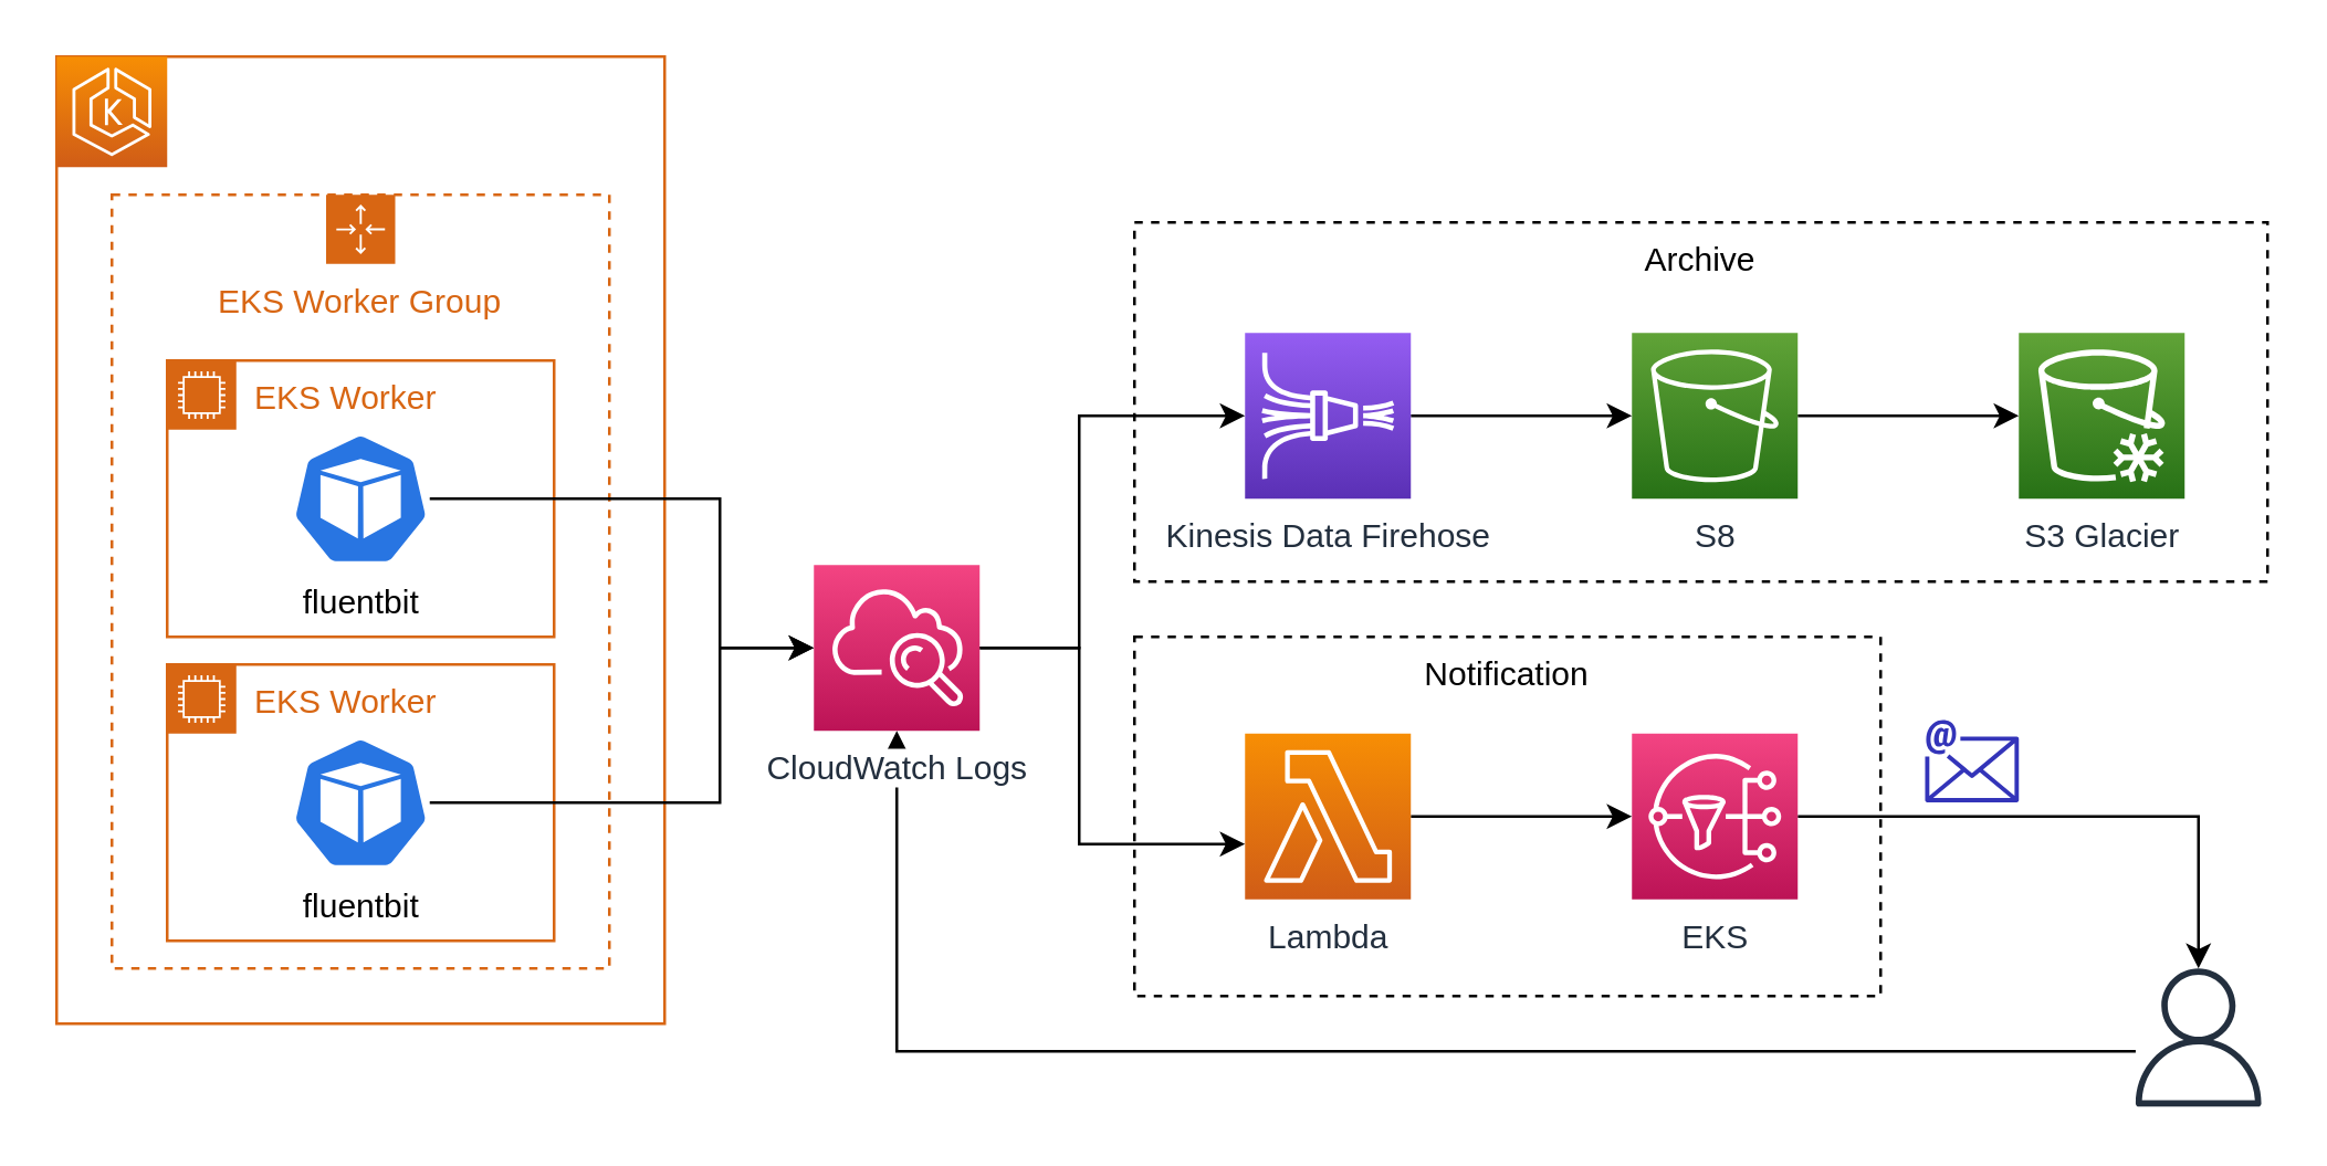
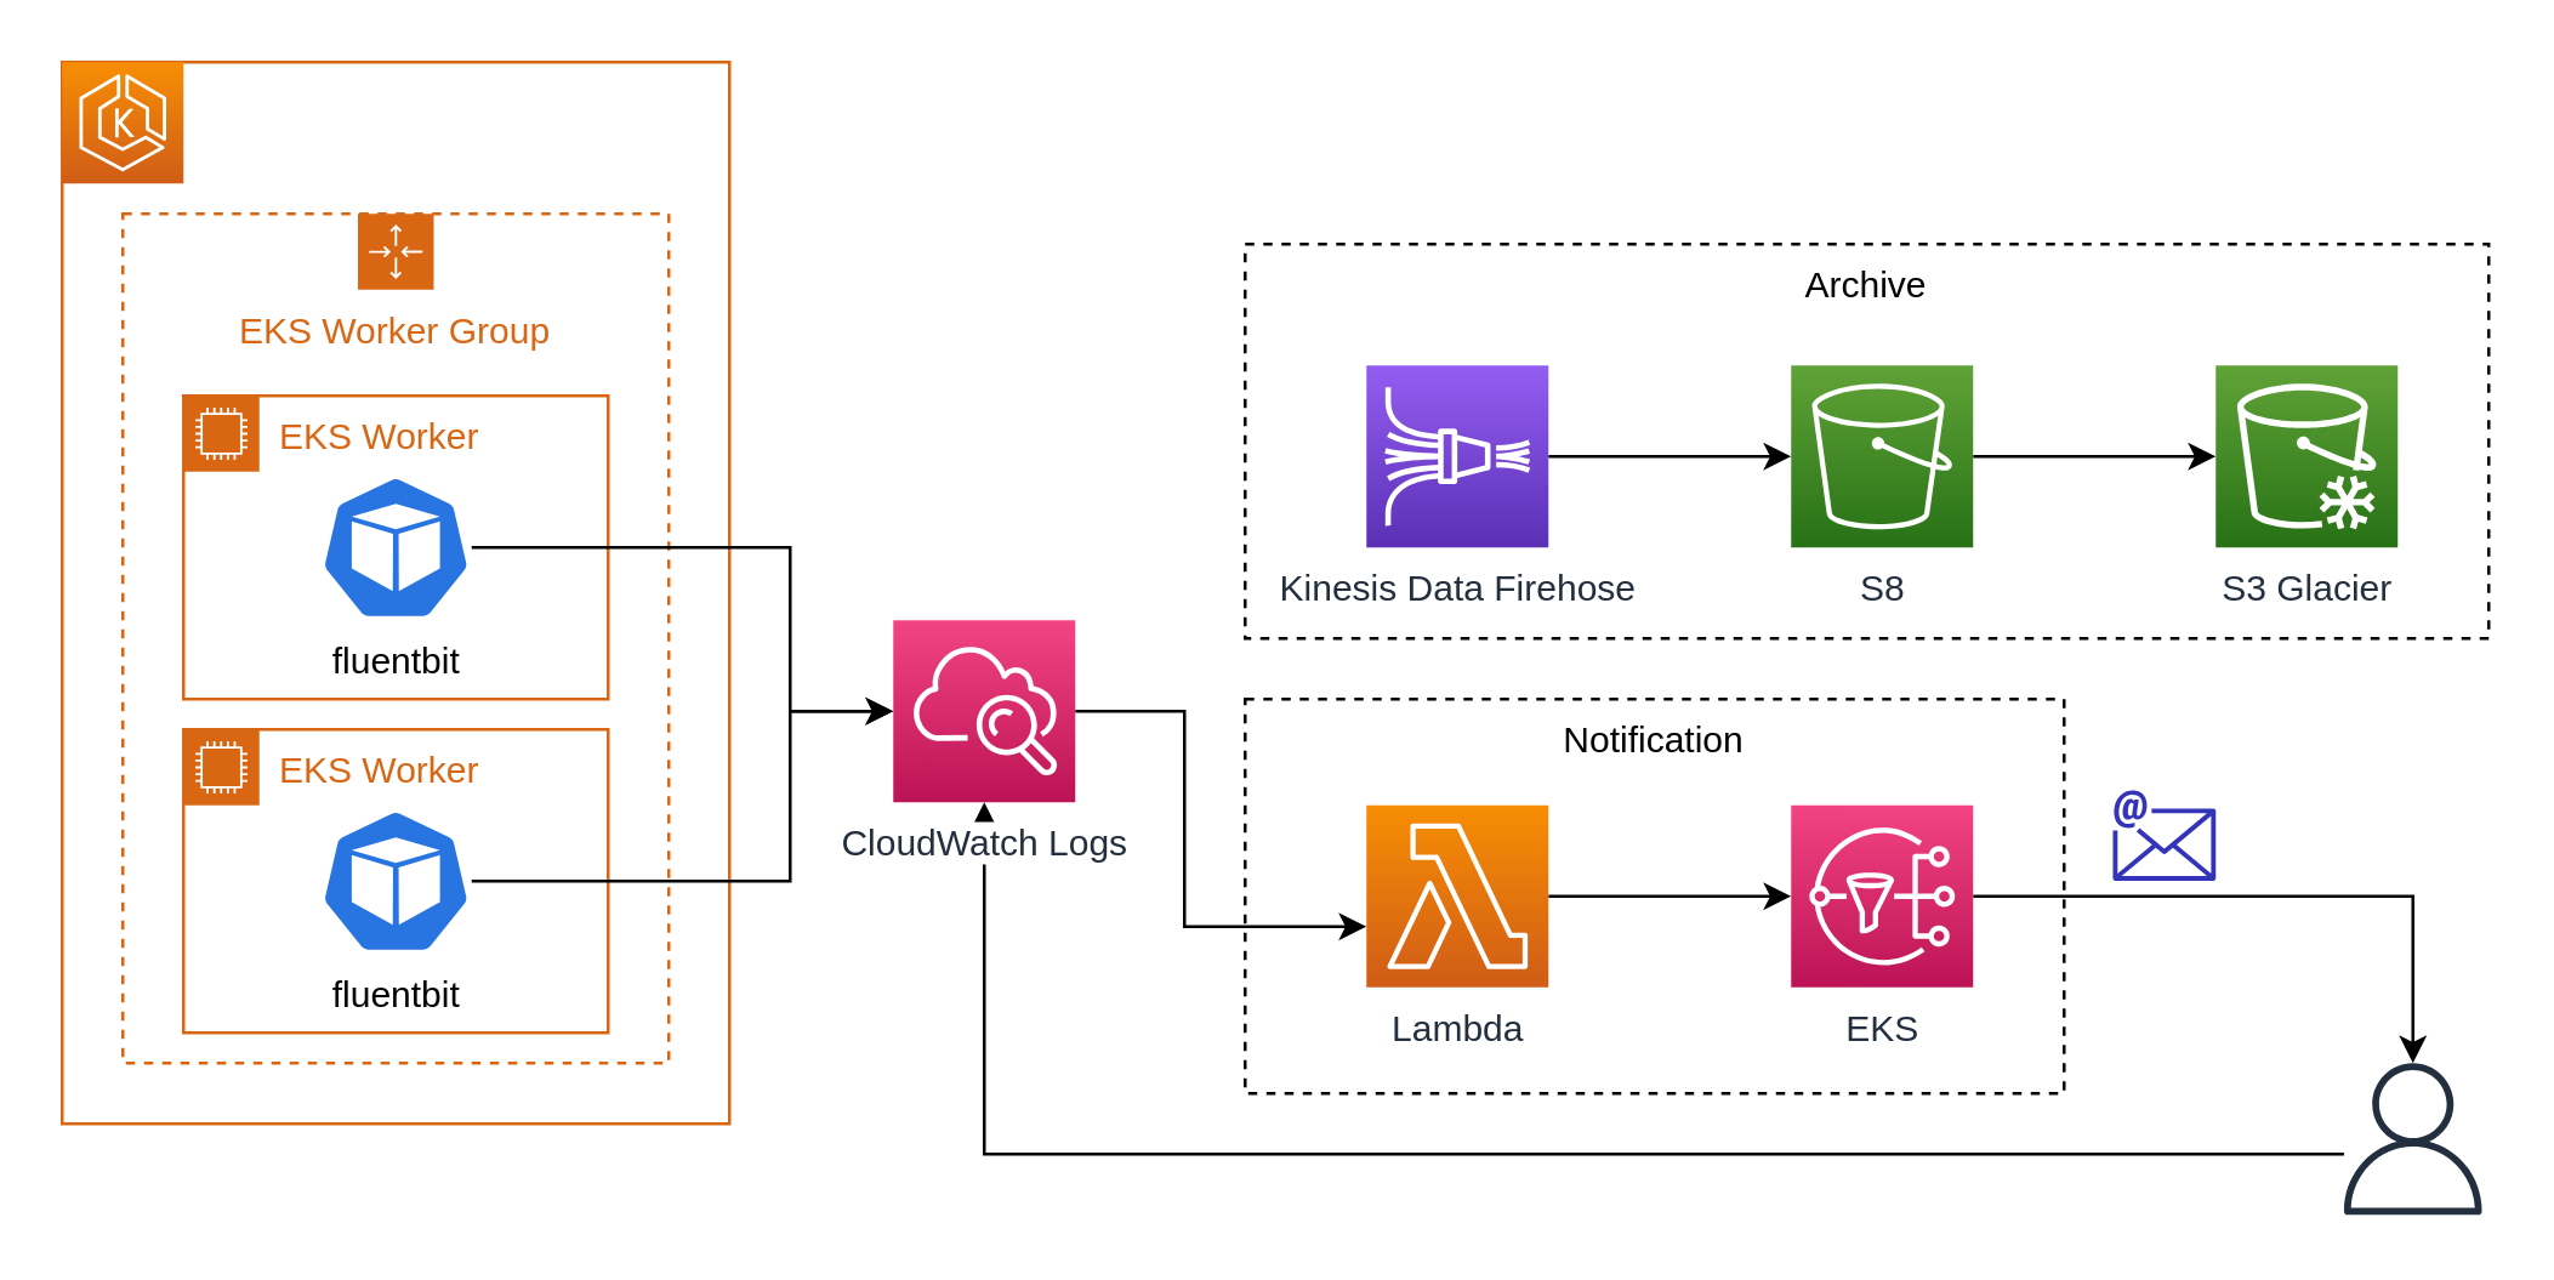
- <mxCell id="14" style="edgeStyle=orthogonalEdgeStyle;rounded=0;orthogonalLoop=1;jettySize=auto;html=1;" parent="1" source="16" target="18" edge="1"><mxGeometry relative="1" as="geometry"><Array as="points"><mxPoint x="390" y="234" /><mxPoint x="390" y="150" /></Array></mxGeometry></mxCell>
